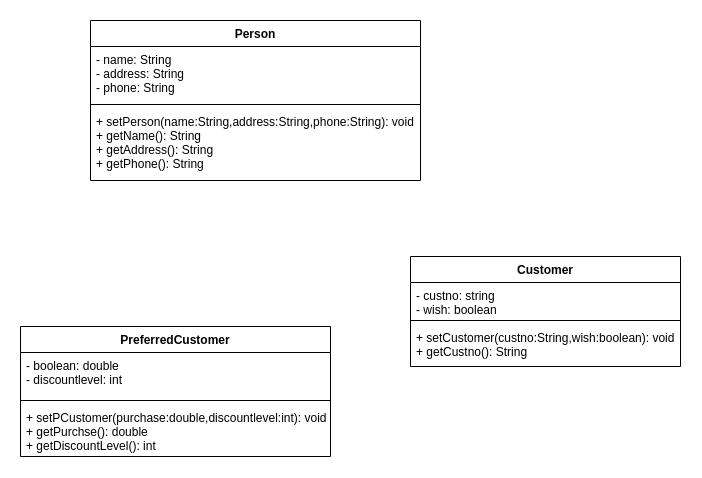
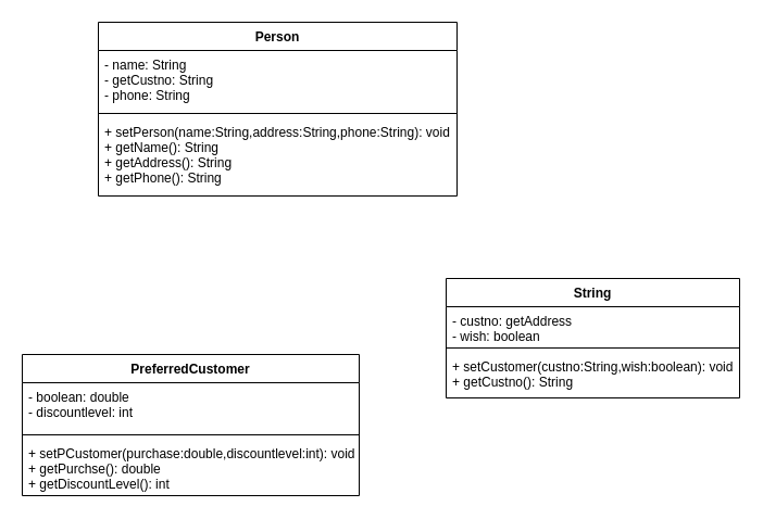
- <mxCell id="7" value="- name: String&#10;- address: String&#10;- phone: String" style="text;strokeColor=none;fillColor=none;align=left;verticalAlign=top;spacingLeft=4;spacingRight=4;overflow=hidden;rotatable=0;points=[[0,0.5],[1,0.5]];portConstraint=eastwest;" vertex="1" parent="6"><mxGeometry y="26" width="330" height="54" as="geometry" /></mxCell>
+ <mxCell id="7" value="- name: String&#10;- getCustno: String&#10;- phone: String" style="text;strokeColor=none;fillColor=none;align=left;verticalAlign=top;spacingLeft=4;spacingRight=4;overflow=hidden;rotatable=0;points=[[0,0.5],[1,0.5]];portConstraint=eastwest;" vertex="1" parent="6"><mxGeometry y="26" width="330" height="54" as="geometry" /></mxCell>
- <mxCell id="2" value="Customer" style="swimlane;fontStyle=1;align=center;verticalAlign=top;childLayout=stackLayout;horizontal=1;startSize=26;horizontalStack=0;resizeParent=1;resizeParentMax=0;resizeLast=0;collapsible=1;marginBottom=0;" vertex="1" parent="1"><mxGeometry x="410" y="256" width="270" height="110" as="geometry" /></mxCell>
+ <mxCell id="2" value="String" style="swimlane;fontStyle=1;align=center;verticalAlign=top;childLayout=stackLayout;horizontal=1;startSize=26;horizontalStack=0;resizeParent=1;resizeParentMax=0;resizeLast=0;collapsible=1;marginBottom=0;" vertex="1" parent="1"><mxGeometry x="410" y="256" width="270" height="110" as="geometry" /></mxCell>
- <mxCell id="3" value="- custno: string&#10;- wish: boolean" style="text;strokeColor=none;fillColor=none;align=left;verticalAlign=top;spacingLeft=4;spacingRight=4;overflow=hidden;rotatable=0;points=[[0,0.5],[1,0.5]];portConstraint=eastwest;" vertex="1" parent="2"><mxGeometry y="26" width="270" height="34" as="geometry" /></mxCell>
+ <mxCell id="3" value="- custno: getAddress&#10;- wish: boolean" style="text;strokeColor=none;fillColor=none;align=left;verticalAlign=top;spacingLeft=4;spacingRight=4;overflow=hidden;rotatable=0;points=[[0,0.5],[1,0.5]];portConstraint=eastwest;" vertex="1" parent="2"><mxGeometry y="26" width="270" height="34" as="geometry" /></mxCell>
